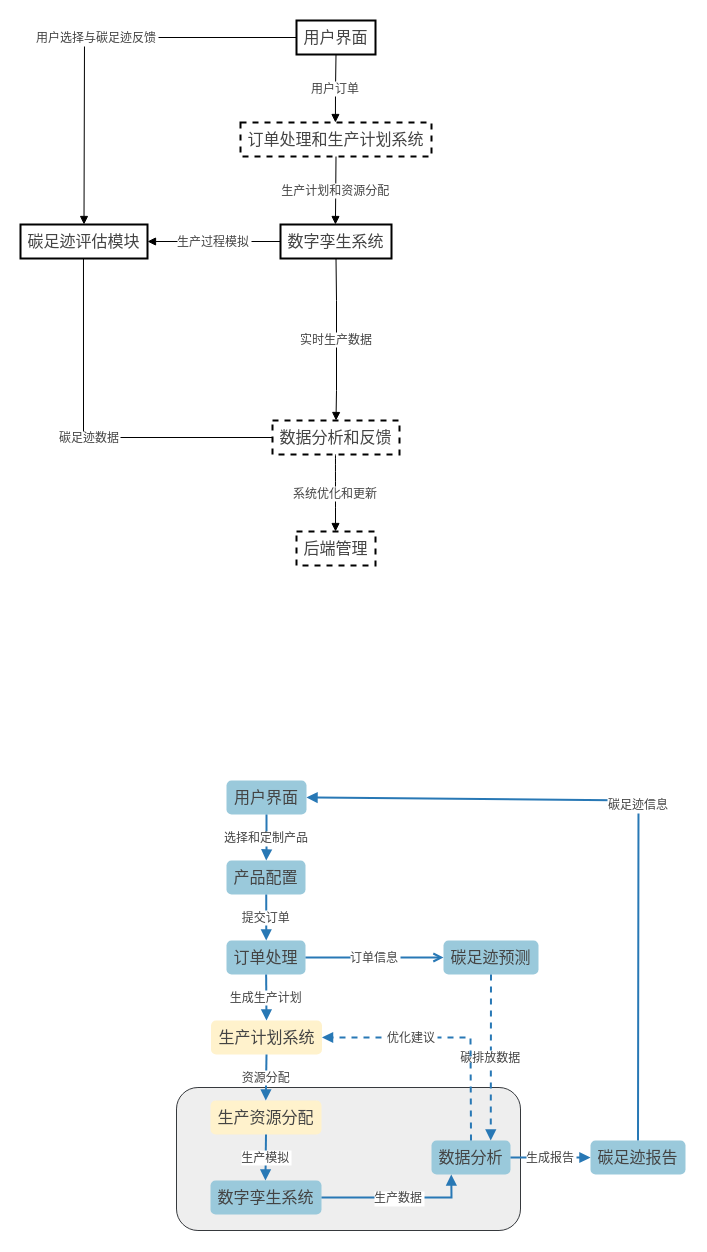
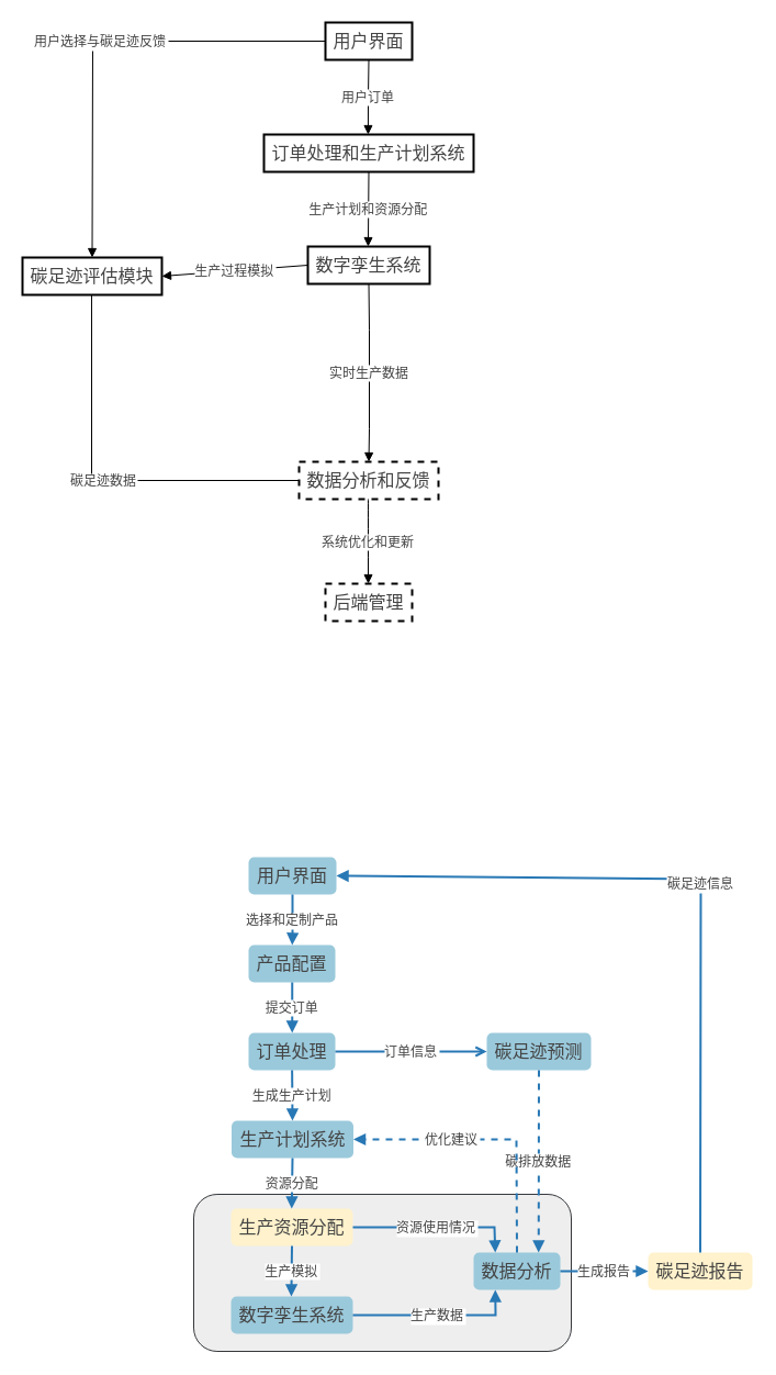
- <mxCell id="4" value="订单处理和生产计划系统" style="whiteSpace=wrap;strokeWidth=2;fontSize=16;fontFamily=Times New Roman;fontColor=#444444;dashed=1;" vertex="1" parent="1"><mxGeometry x="240" y="122" width="191" height="34" as="geometry" /></mxCell>
+ <mxCell id="4" value="订单处理和生产计划系统" style="whiteSpace=wrap;strokeWidth=2;fontSize=16;fontFamily=Times New Roman;fontColor=#444444;" vertex="1" parent="1"><mxGeometry x="240" y="122" width="191" height="34" as="geometry" /></mxCell>
- <mxCell id="6" value="碳足迹评估模块" style="whiteSpace=wrap;strokeWidth=2;fontSize=16;fontFamily=Times New Roman;fontColor=#444444;" vertex="1" parent="1"><mxGeometry x="20" y="224" width="127" height="34" as="geometry" /></mxCell>
+ <mxCell id="6" value="碳足迹评估模块" style="whiteSpace=wrap;strokeWidth=2;fontSize=16;fontFamily=Times New Roman;fontColor=#444444;" vertex="1" parent="1"><mxGeometry x="20" y="234" width="127" height="34" as="geometry" /></mxCell>
- <mxCell id="19" value="生产计划系统" style="whiteSpace=wrap;strokeWidth=1;fontSize=16;fontFamily=Times New Roman;fillColor=#fff2cc;strokeColor=none;rounded=1;fontColor=#444444;" vertex="1" parent="1"><mxGeometry x="210.5" y="1020" width="111" height="34" as="geometry" /></mxCell>
+ <mxCell id="19" value="生产计划系统" style="whiteSpace=wrap;strokeWidth=1;fontSize=16;fontFamily=Times New Roman;fillColor=#9ac9db;strokeColor=none;rounded=1;fontColor=#444444;" vertex="1" parent="1"><mxGeometry x="210.5" y="1020" width="111" height="34" as="geometry" /></mxCell>
+ <mxCell id="34" value="资源使用情况" style="startArrow=none;endArrow=block;exitX=1;exitY=0.5;entryX=0.25;entryY=0;rounded=0;fontSize=12;entryDx=0;entryDy=0;exitDx=0;exitDy=0;fontFamily=Times New Roman;strokeColor=#2878b5;strokeWidth=2;fontColor=#444444;" edge="1" parent="1" source="20" target="23"><mxGeometry x="0.004" relative="1" as="geometry"><Array as="points"><mxPoint x="450" y="1117" /></Array><mxPoint as="offset" /></mxGeometry></mxCell>
- <mxCell id="24" value="碳足迹报告" style="whiteSpace=wrap;strokeWidth=1;fontSize=16;fontFamily=Times New Roman;fillColor=#9ac9db;strokeColor=none;rounded=1;fontColor=#444444;" vertex="1" parent="1"><mxGeometry x="590" y="1140" width="95" height="34" as="geometry" /></mxCell>
+ <mxCell id="24" value="碳足迹报告" style="whiteSpace=wrap;strokeWidth=1;fontSize=16;fontFamily=Times New Roman;fillColor=#fff2cc;strokeColor=none;rounded=1;fontColor=#444444;" vertex="1" parent="1"><mxGeometry x="590" y="1140" width="95" height="34" as="geometry" /></mxCell>
